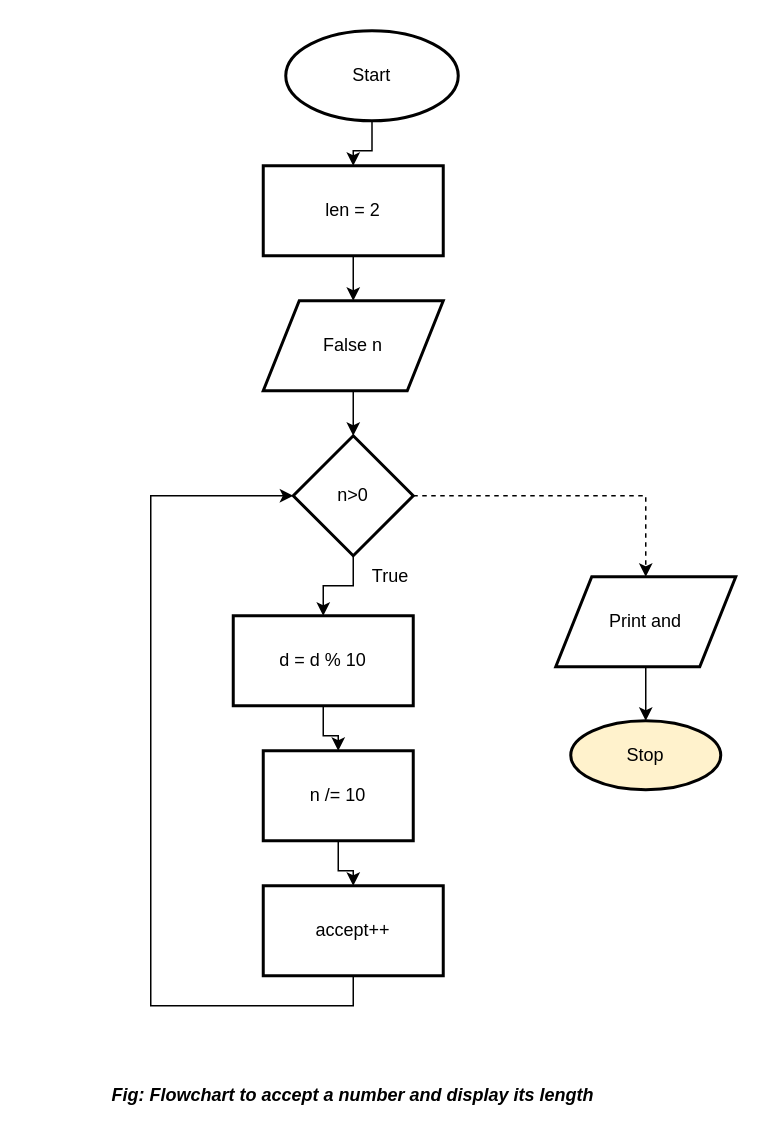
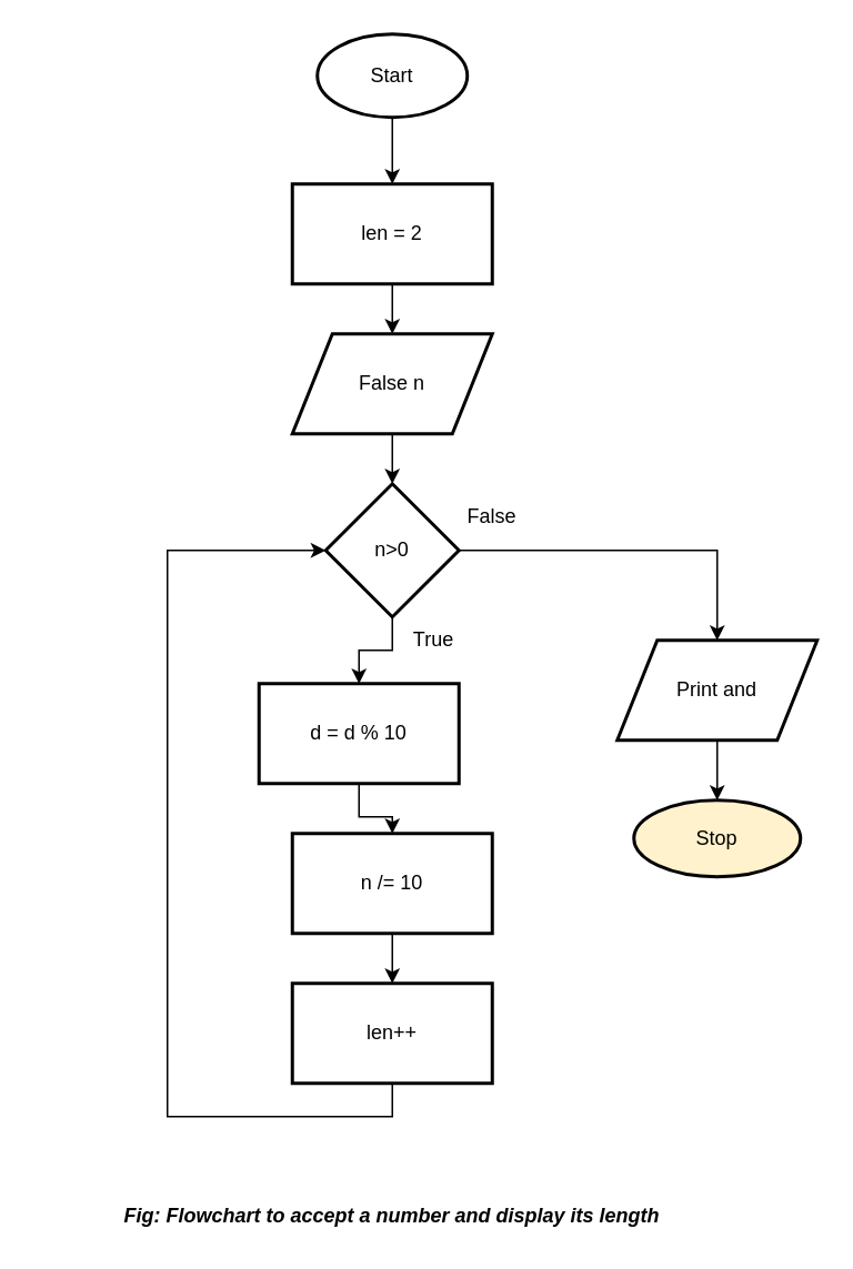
- <mxCell id="3" value="Start" style="strokeWidth=2;html=1;shape=mxgraph.flowchart.start_1;whiteSpace=wrap;" vertex="1" parent="1"><mxGeometry x="190" y="20" width="115" height="60" as="geometry" /></mxCell>
+ <mxCell id="3" value="Start" style="strokeWidth=2;html=1;shape=mxgraph.flowchart.start_1;whiteSpace=wrap;" vertex="1" parent="1"><mxGeometry x="190" y="20" width="90" height="50" as="geometry" /></mxCell>
+ <mxCell id="21" value="False" style="text;html=1;strokeColor=none;fillColor=none;align=center;verticalAlign=middle;whiteSpace=wrap;rounded=0;" vertex="1" parent="1"><mxGeometry x="275" y="300" width="40" height="20" as="geometry" /></mxCell>
- <mxCell id="9" value="" style="edgeStyle=orthogonalEdgeStyle;rounded=0;orthogonalLoop=1;jettySize=auto;html=1;dashed=1;" edge="1" parent="1" source="10" target="19"><mxGeometry relative="1" as="geometry" /></mxCell>
+ <mxCell id="9" value="" style="edgeStyle=orthogonalEdgeStyle;rounded=0;orthogonalLoop=1;jettySize=auto;html=1;" edge="1" parent="1" source="10" target="19"><mxGeometry relative="1" as="geometry" /></mxCell>
- <mxCell id="14" value="n /= 10" style="whiteSpace=wrap;html=1;strokeWidth=2;" vertex="1" parent="1"><mxGeometry x="175" y="500" width="100" height="60" as="geometry" /></mxCell>
+ <mxCell id="14" value="n /= 10" style="whiteSpace=wrap;html=1;strokeWidth=2;" vertex="1" parent="1"><mxGeometry x="175" y="500" width="120" height="60" as="geometry" /></mxCell>
- <mxCell id="16" value="accept++" style="whiteSpace=wrap;html=1;strokeWidth=2;" vertex="1" parent="1"><mxGeometry x="175" y="590" width="120" height="60" as="geometry" /></mxCell>
+ <mxCell id="16" value="len++" style="whiteSpace=wrap;html=1;strokeWidth=2;" vertex="1" parent="1"><mxGeometry x="175" y="590" width="120" height="60" as="geometry" /></mxCell>
